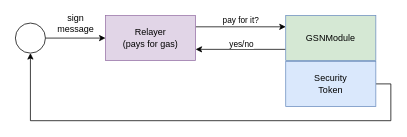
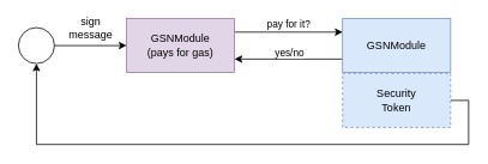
- <mxCell id="7" value="Relayer&lt;br&gt;(pays for gas)" style="rounded=0;whiteSpace=wrap;html=1;fillColor=#e1d5e7;strokeColor=#9673a6;" parent="1" vertex="1"><mxGeometry x="140" y="20" width="120" height="60" as="geometry" /></mxCell>
+ <mxCell id="7" value="GSNModule&lt;br&gt;(pays for gas)" style="rounded=0;whiteSpace=wrap;html=1;fillColor=#e1d5e7;strokeColor=#9673a6;" parent="1" vertex="1"><mxGeometry x="140" y="20" width="120" height="60" as="geometry" /></mxCell>
- <mxCell id="12" value="GSNModule" style="rounded=0;whiteSpace=wrap;html=1;fillColor=#d5e8d4;strokeColor=#6c8ebf;" vertex="1" parent="1"><mxGeometry x="380" y="20" width="120" height="60" as="geometry" /></mxCell>
+ <mxCell id="12" value="GSNModule" style="rounded=0;whiteSpace=wrap;html=1;fillColor=#dae8fc;strokeColor=#6c8ebf;" vertex="1" parent="1"><mxGeometry x="380" y="20" width="120" height="60" as="geometry" /></mxCell>
- <mxCell id="9" value="Security&lt;br&gt;Token" style="rounded=0;whiteSpace=wrap;html=1;fillColor=#dae8fc;strokeColor=#6c8ebf;" parent="1" vertex="1"><mxGeometry x="380" y="81" width="120" height="60" as="geometry" /></mxCell>
+ <mxCell id="9" value="Security&lt;br&gt;Token" style="rounded=0;whiteSpace=wrap;html=1;fillColor=#dae8fc;strokeColor=#6c8ebf;dashed=1;" parent="1" vertex="1"><mxGeometry x="380" y="81" width="120" height="60" as="geometry" /></mxCell>
